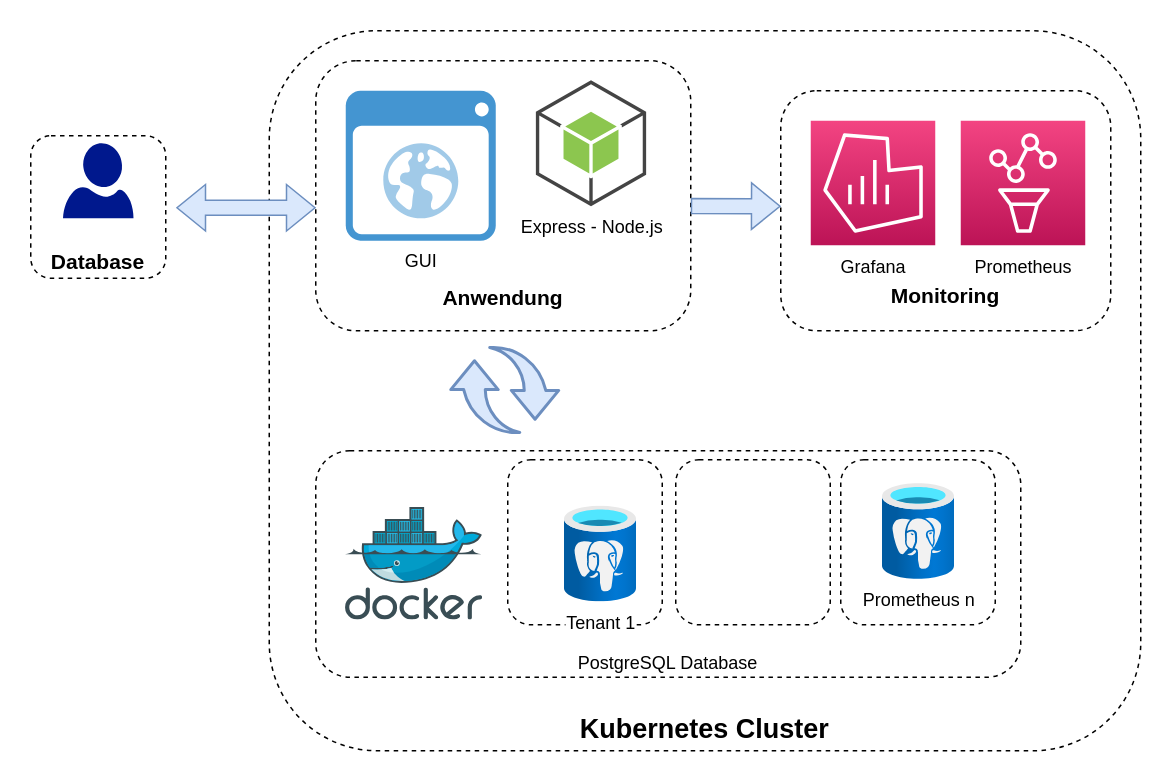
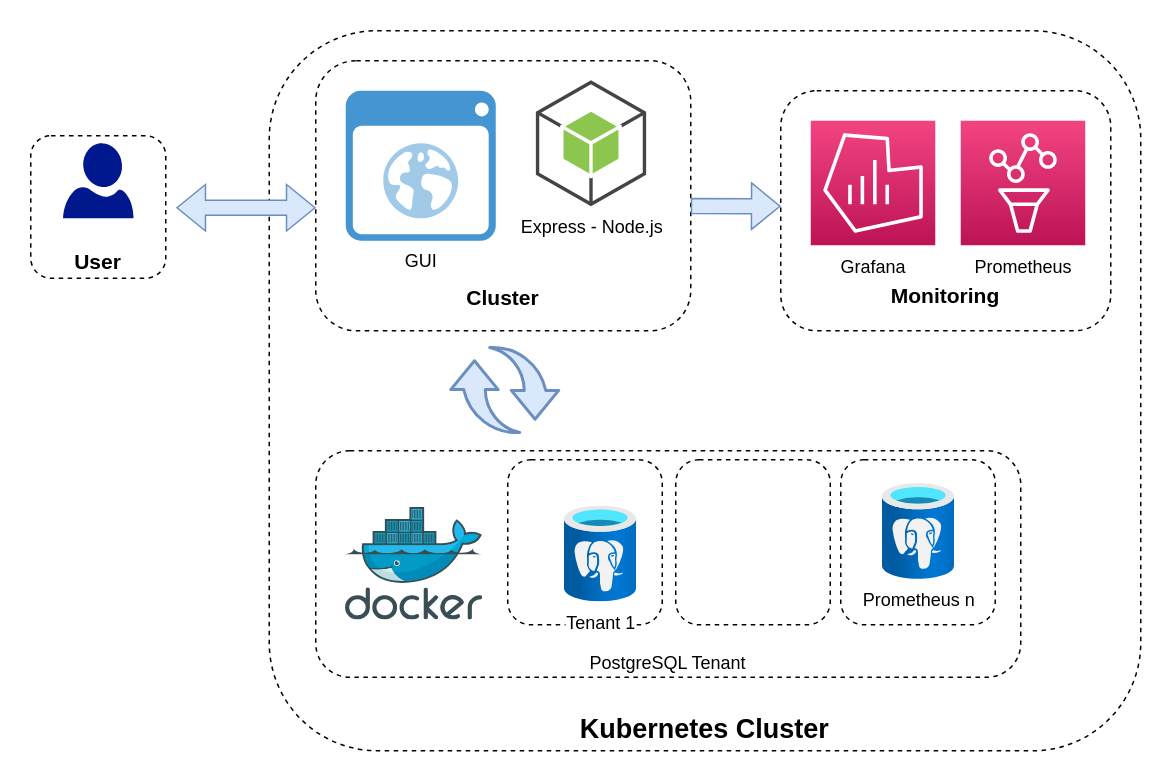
- <mxCell id="6" value="&lt;b&gt;&lt;font style=&quot;font-size: 14px;&quot;&gt;Database&lt;/font&gt;&lt;/b&gt;" style="rounded=1;whiteSpace=wrap;html=1;fillColor=none;dashed=1;verticalAlign=bottom;" vertex="1" parent="4"><mxGeometry width="90" height="95" as="geometry" /></mxCell>
+ <mxCell id="6" value="&lt;b&gt;&lt;font style=&quot;font-size: 14px;&quot;&gt;User&lt;/font&gt;&lt;/b&gt;" style="rounded=1;whiteSpace=wrap;html=1;fillColor=none;dashed=1;verticalAlign=bottom;" vertex="1" parent="4"><mxGeometry width="90" height="95" as="geometry" /></mxCell>
- <mxCell id="19" value="&lt;p style=&quot;line-height: 120%;&quot;&gt;&lt;font style=&quot;font-size: 14px;&quot;&gt;&lt;b&gt;Anwendung&lt;/b&gt;&lt;/font&gt;&lt;/p&gt;" style="rounded=1;whiteSpace=wrap;html=1;fillColor=none;dashed=1;verticalAlign=bottom;" vertex="1" parent="18"><mxGeometry width="250" height="180" as="geometry" /></mxCell>
+ <mxCell id="19" value="&lt;p style=&quot;line-height: 120%;&quot;&gt;&lt;font style=&quot;font-size: 14px;&quot;&gt;&lt;b&gt;Cluster&lt;/b&gt;&lt;/font&gt;&lt;/p&gt;" style="rounded=1;whiteSpace=wrap;html=1;fillColor=none;dashed=1;verticalAlign=bottom;" vertex="1" parent="18"><mxGeometry width="250" height="180" as="geometry" /></mxCell>
- <mxCell id="8" value="PostgreSQL Database" style="rounded=1;fillColor=none;dashed=1;verticalAlign=bottom;whiteSpace=wrap;html=1;" vertex="1" parent="7"><mxGeometry width="470" height="151" as="geometry" /></mxCell>
+ <mxCell id="8" value="PostgreSQL Tenant" style="rounded=1;fillColor=none;dashed=1;verticalAlign=bottom;whiteSpace=wrap;html=1;" vertex="1" parent="7"><mxGeometry width="470" height="151" as="geometry" /></mxCell>
